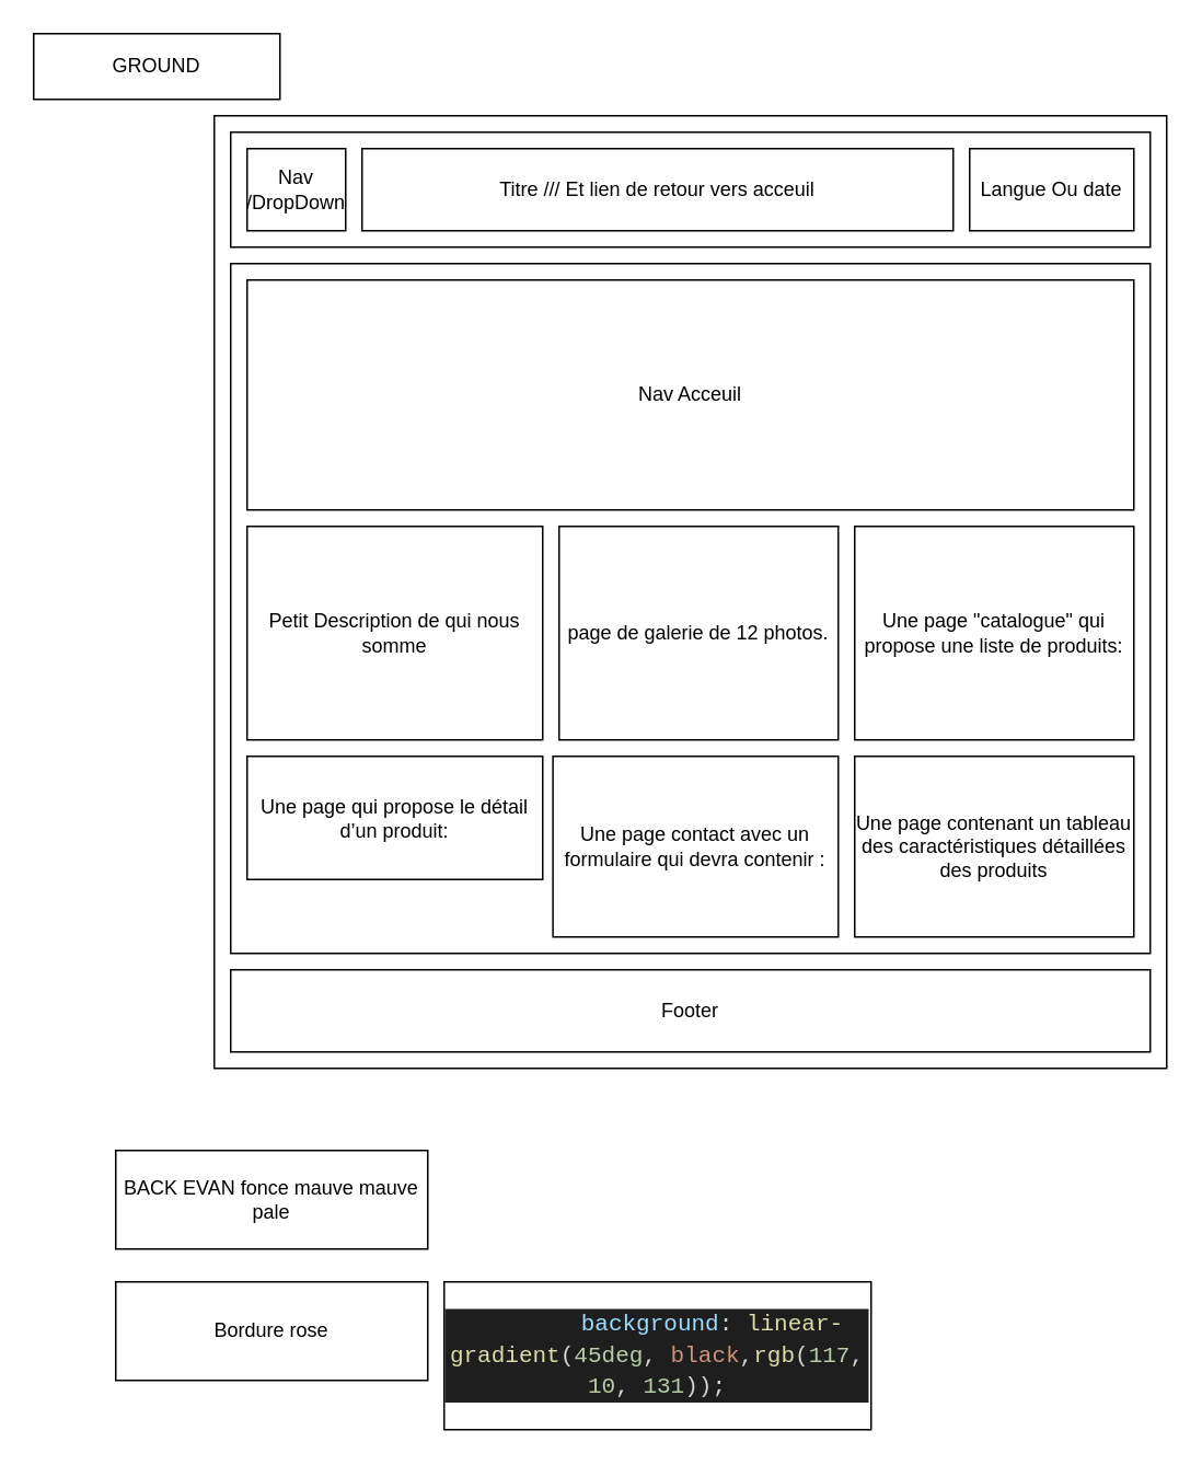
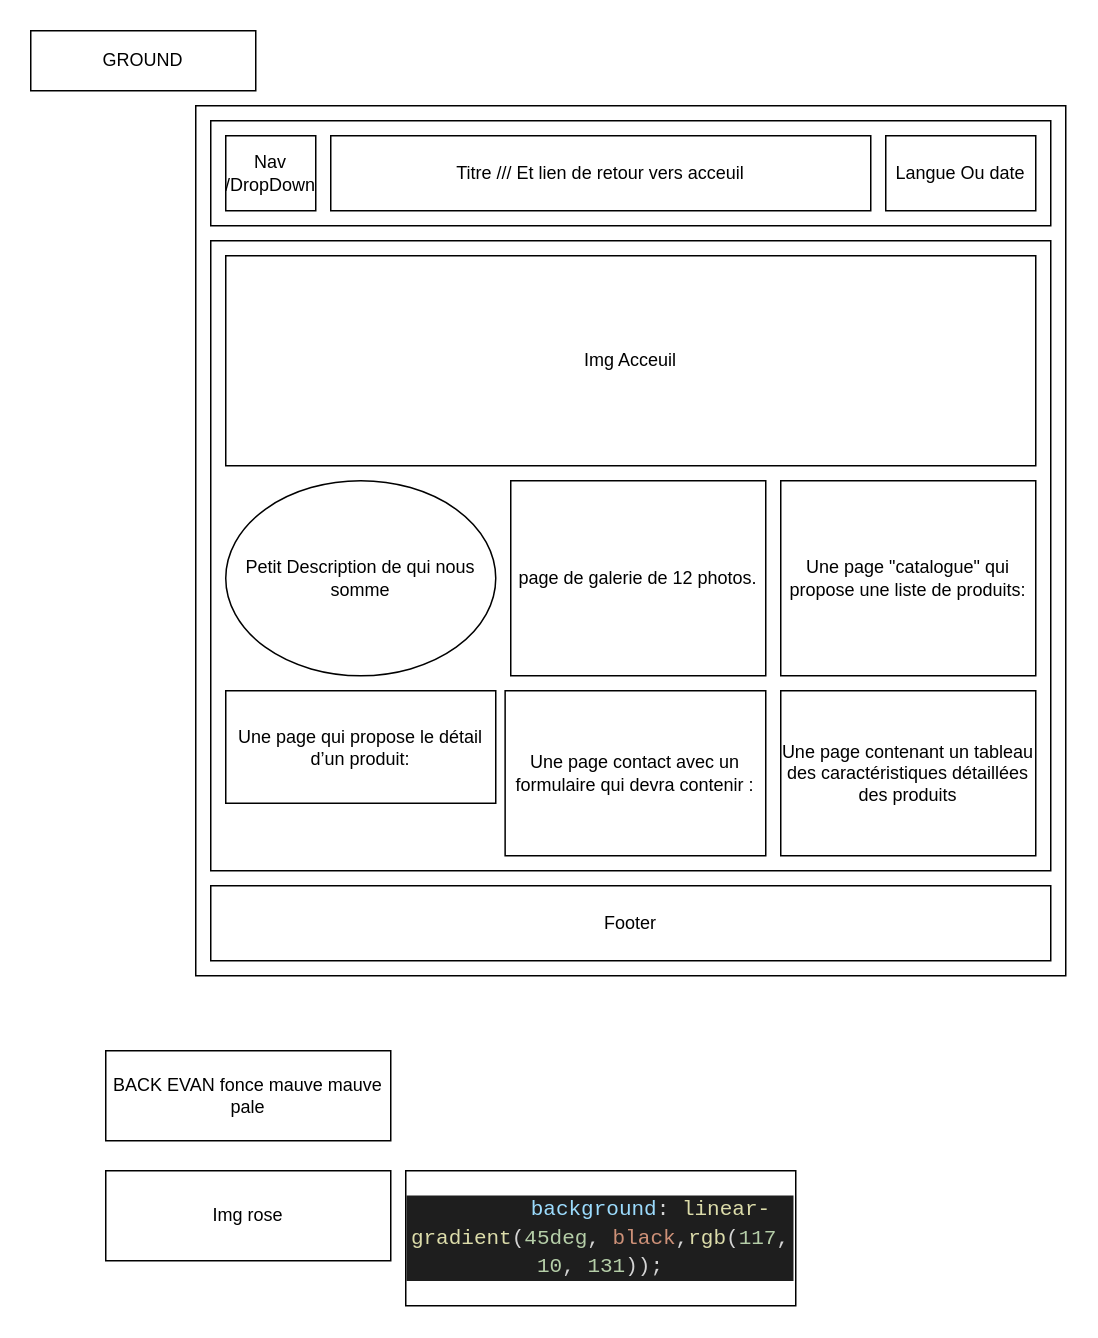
- <mxCell id="9" value="Nav Acceuil" style="rounded=0;whiteSpace=wrap;html=1;" parent="1" vertex="1"><mxGeometry x="150" y="170" width="540" height="140" as="geometry" /></mxCell>
+ <mxCell id="9" value="Img Acceuil" style="rounded=0;whiteSpace=wrap;html=1;" parent="1" vertex="1"><mxGeometry x="150" y="170" width="540" height="140" as="geometry" /></mxCell>
- <mxCell id="10" value="Petit Description de qui nous somme" style="rounded=0;whiteSpace=wrap;html=1;" parent="1" vertex="1"><mxGeometry x="150" y="320" width="180" height="130" as="geometry" /></mxCell>
+ <mxCell id="10" value="Petit Description de qui nous somme" style="ellipse;whiteSpace=wrap;html=1;" parent="1" vertex="1"><mxGeometry x="150" y="320" width="180" height="130" as="geometry" /></mxCell>
- <mxCell id="17" value="Bordure rose" style="rounded=0;whiteSpace=wrap;html=1;" parent="1" vertex="1"><mxGeometry x="70" y="780" width="190" height="60" as="geometry" /></mxCell>
+ <mxCell id="17" value="Img rose" style="rounded=0;whiteSpace=wrap;html=1;" parent="1" vertex="1"><mxGeometry x="70" y="780" width="190" height="60" as="geometry" /></mxCell>
